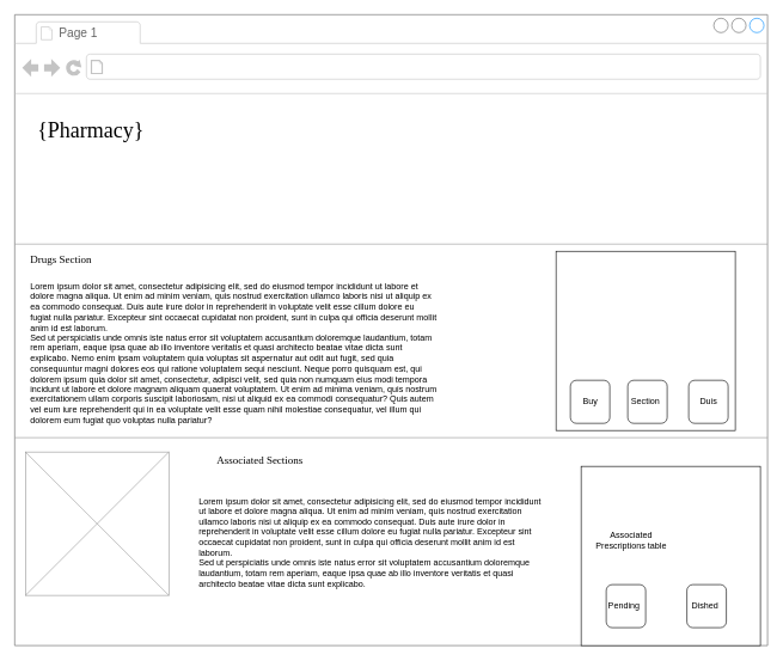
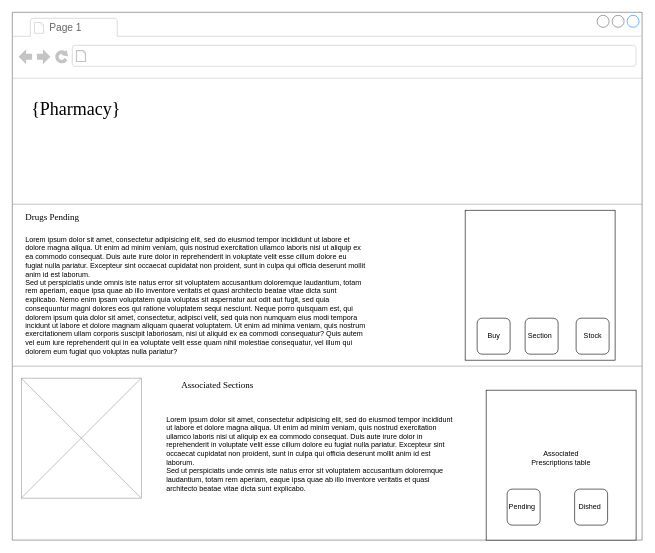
- <mxCell id="6" value="Drugs Section" style="text;html=1;points=[];align=left;verticalAlign=top;spacingTop=-4;fontSize=15;fontFamily=Verdana" parent="2" vertex="1"><mxGeometry x="20" y="330" width="170" height="30" as="geometry" /></mxCell>
+ <mxCell id="6" value="Drugs Pending" style="text;html=1;points=[];align=left;verticalAlign=top;spacingTop=-4;fontSize=15;fontFamily=Verdana" parent="2" vertex="1"><mxGeometry x="20" y="330" width="170" height="30" as="geometry" /></mxCell>
- <mxCell id="18" value="Duis" style="text;html=1;strokeColor=none;fillColor=none;align=center;verticalAlign=middle;whiteSpace=wrap;rounded=0;" vertex="1" parent="2"><mxGeometry x="937.5" y="525" width="60" height="30" as="geometry" /></mxCell>
+ <mxCell id="18" value="Stock" style="text;html=1;strokeColor=none;fillColor=none;align=center;verticalAlign=middle;whiteSpace=wrap;rounded=0;" vertex="1" parent="2"><mxGeometry x="937.5" y="525" width="60" height="30" as="geometry" /></mxCell>
- <mxCell id="12" value="Associated Prescriptions table" style="text;html=1;strokeColor=none;fillColor=none;align=center;verticalAlign=middle;whiteSpace=wrap;rounded=0;" vertex="1" parent="2"><mxGeometry x="800" y="690" width="120" height="85" as="geometry" /></mxCell>
+ <mxCell id="12" value="Associated Prescriptions table" style="text;html=1;strokeColor=none;fillColor=none;align=center;verticalAlign=middle;whiteSpace=wrap;rounded=0;" vertex="1" parent="2"><mxGeometry x="855" y="700" width="120" height="85" as="geometry" /></mxCell>
